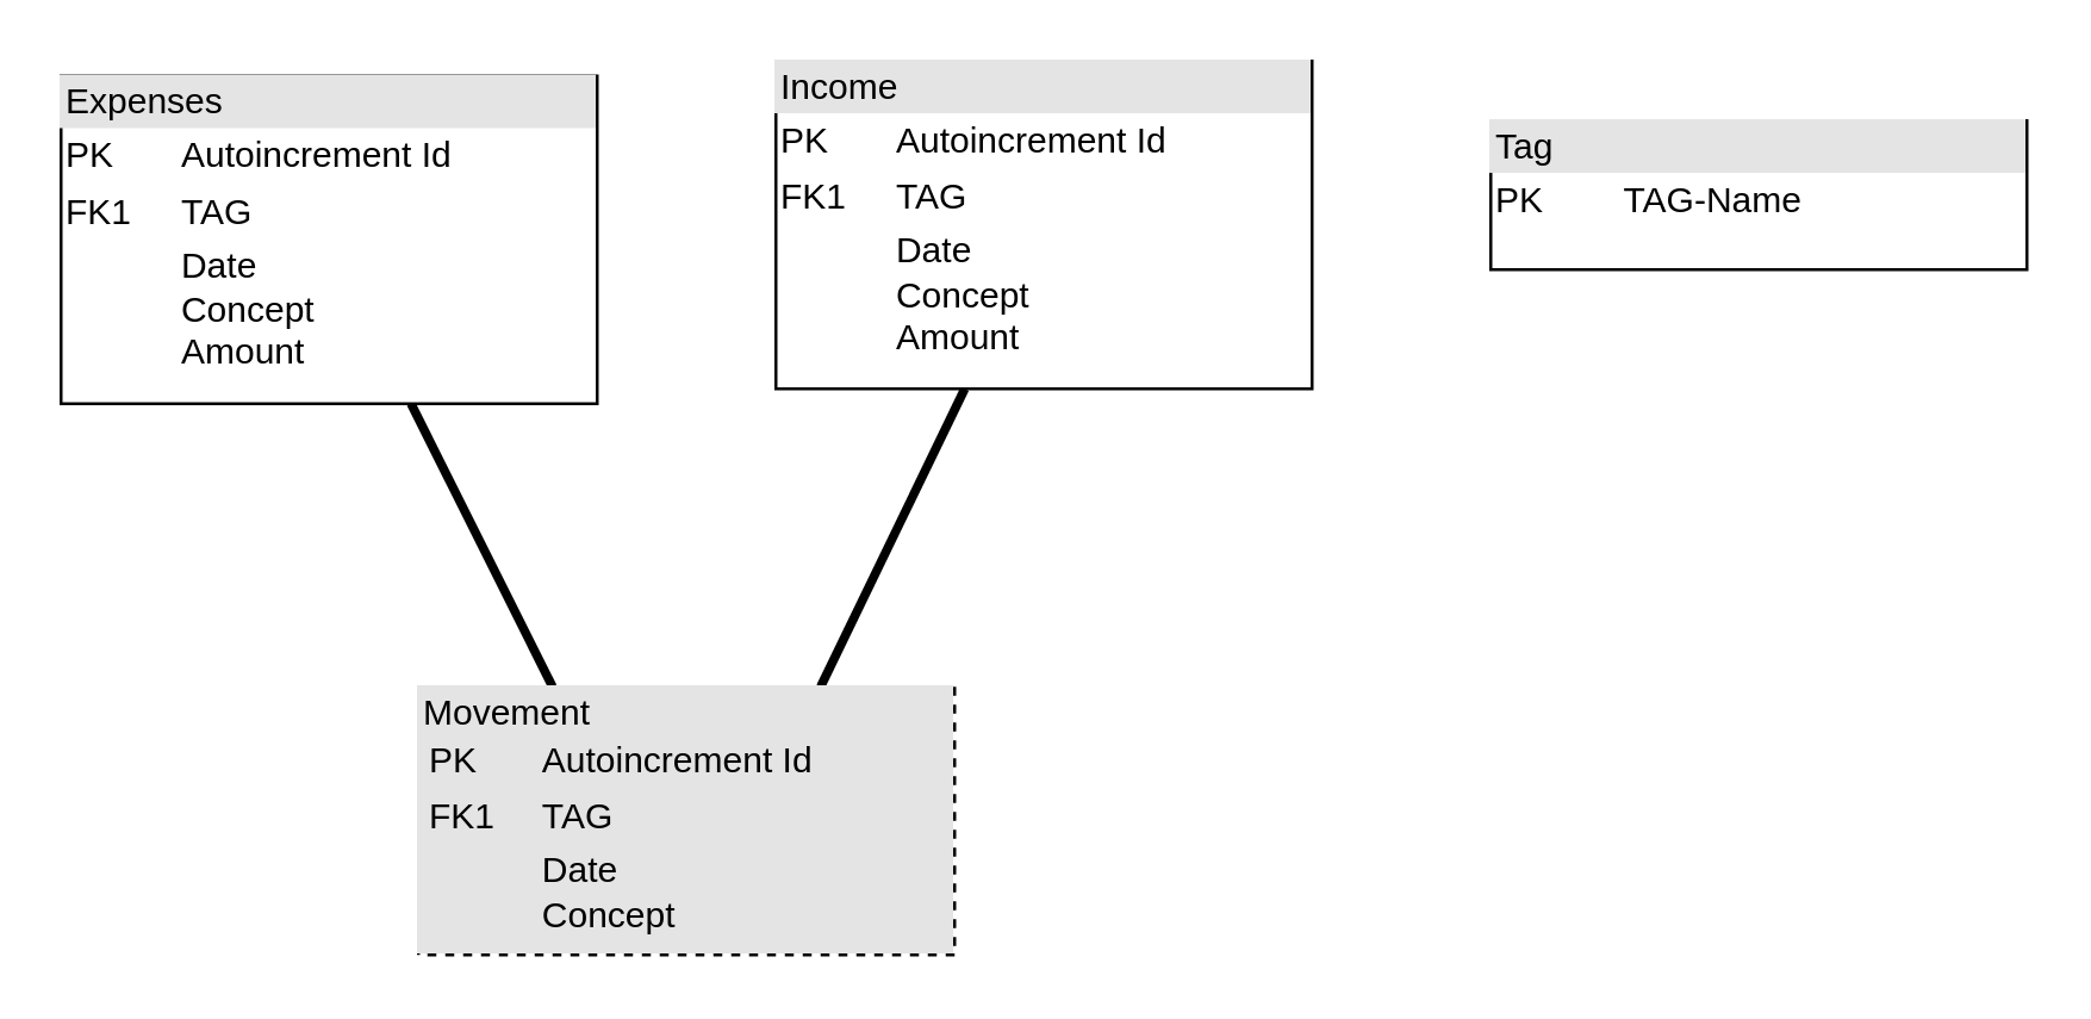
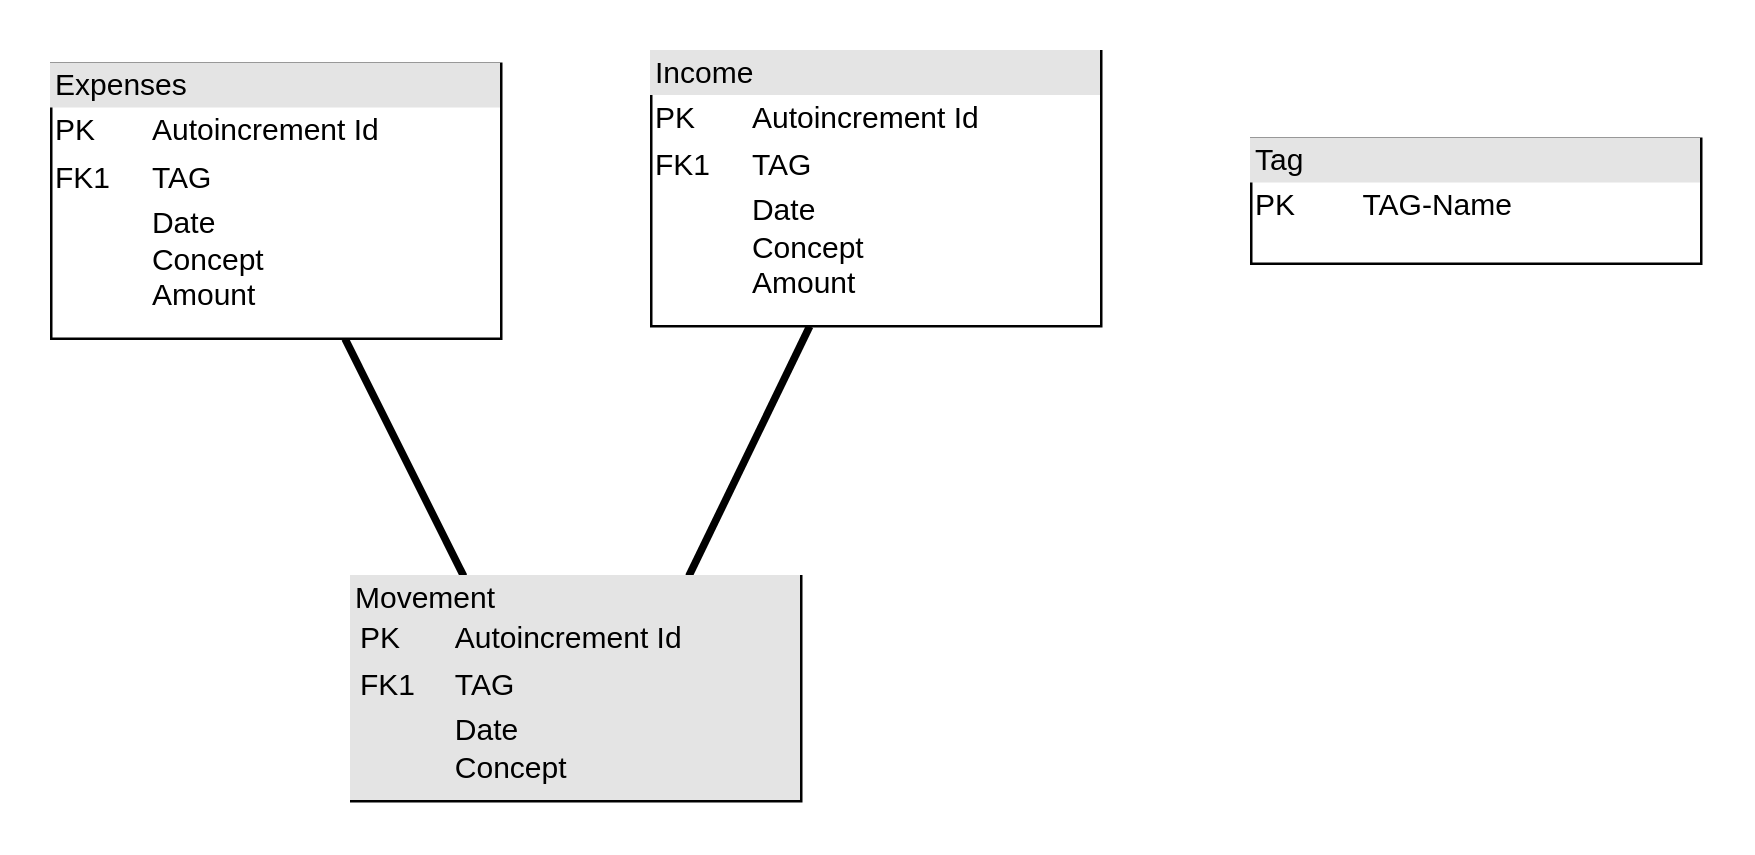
- <mxCell id="11" value="&lt;div style=&quot;box-sizing:border-box;width:100%;background:#e4e4e4;padding:2px;&quot;&gt;Tag&lt;/div&gt;&lt;table style=&quot;width:100%;font-size:1em;&quot; cellpadding=&quot;2&quot; cellspacing=&quot;0&quot;&gt;&lt;tbody&gt;&lt;tr&gt;&lt;td&gt;PK&lt;/td&gt;&lt;td&gt;TAG-Name&lt;br&gt;&lt;/td&gt;&lt;/tr&gt;&lt;tr&gt;&lt;td&gt;&lt;br&gt;&lt;/td&gt;&lt;td&gt;&lt;br&gt;&lt;/td&gt;&lt;/tr&gt;&lt;tr&gt;&lt;td&gt;&lt;/td&gt;&lt;td&gt;&lt;br&gt;&lt;/td&gt;&lt;/tr&gt;&lt;/tbody&gt;&lt;/table&gt;" style="verticalAlign=top;align=left;overflow=fill;html=1;fontColor=#000000;fillColor=#FFFFFF;" parent="1" vertex="1"><mxGeometry x="500" y="40" width="180" height="50" as="geometry" /></mxCell>
+ <mxCell id="11" value="&lt;div style=&quot;box-sizing:border-box;width:100%;background:#e4e4e4;padding:2px;&quot;&gt;Tag&lt;/div&gt;&lt;table style=&quot;width:100%;font-size:1em;&quot; cellpadding=&quot;2&quot; cellspacing=&quot;0&quot;&gt;&lt;tbody&gt;&lt;tr&gt;&lt;td&gt;PK&lt;/td&gt;&lt;td&gt;TAG-Name&lt;br&gt;&lt;/td&gt;&lt;/tr&gt;&lt;tr&gt;&lt;td&gt;&lt;br&gt;&lt;/td&gt;&lt;td&gt;&lt;br&gt;&lt;/td&gt;&lt;/tr&gt;&lt;tr&gt;&lt;td&gt;&lt;/td&gt;&lt;td&gt;&lt;br&gt;&lt;/td&gt;&lt;/tr&gt;&lt;/tbody&gt;&lt;/table&gt;" style="verticalAlign=top;align=left;overflow=fill;html=1;fontColor=#000000;fillColor=#FFFFFF;" parent="1" vertex="1"><mxGeometry x="500" y="55" width="180" height="50" as="geometry" /></mxCell>
- <mxCell id="6" value="&lt;div style=&quot;box-sizing:border-box;width:100%;background:#e4e4e4;padding:2px;&quot;&gt;Movement&lt;table style=&quot;background-color: initial; font-size: 1em; width: 100%;&quot; cellpadding=&quot;2&quot; cellspacing=&quot;0&quot;&gt;&lt;tbody&gt;&lt;tr&gt;&lt;td&gt;PK&lt;/td&gt;&lt;td&gt;Autoincrement Id&lt;/td&gt;&lt;/tr&gt;&lt;tr&gt;&lt;td&gt;FK1&lt;/td&gt;&lt;td&gt;TAG&lt;/td&gt;&lt;/tr&gt;&lt;tr&gt;&lt;td&gt;&lt;/td&gt;&lt;td&gt;Date&lt;br&gt;Concept&lt;br&gt;&lt;br&gt;&lt;/td&gt;&lt;/tr&gt;&lt;/tbody&gt;&lt;/table&gt;&lt;/div&gt;" style="verticalAlign=top;align=left;overflow=fill;html=1;fontColor=#000000;fillColor=#FFFFFF;dashed=1;" parent="1" vertex="1"><mxGeometry x="140" y="230" width="180" height="90" as="geometry" /></mxCell>
+ <mxCell id="6" value="&lt;div style=&quot;box-sizing:border-box;width:100%;background:#e4e4e4;padding:2px;&quot;&gt;Movement&lt;table style=&quot;background-color: initial; font-size: 1em; width: 100%;&quot; cellpadding=&quot;2&quot; cellspacing=&quot;0&quot;&gt;&lt;tbody&gt;&lt;tr&gt;&lt;td&gt;PK&lt;/td&gt;&lt;td&gt;Autoincrement Id&lt;/td&gt;&lt;/tr&gt;&lt;tr&gt;&lt;td&gt;FK1&lt;/td&gt;&lt;td&gt;TAG&lt;/td&gt;&lt;/tr&gt;&lt;tr&gt;&lt;td&gt;&lt;/td&gt;&lt;td&gt;Date&lt;br&gt;Concept&lt;br&gt;&lt;br&gt;&lt;/td&gt;&lt;/tr&gt;&lt;/tbody&gt;&lt;/table&gt;&lt;/div&gt;" style="verticalAlign=top;align=left;overflow=fill;html=1;fontColor=#000000;fillColor=#FFFFFF;" parent="1" vertex="1"><mxGeometry x="140" y="230" width="180" height="90" as="geometry" /></mxCell>
